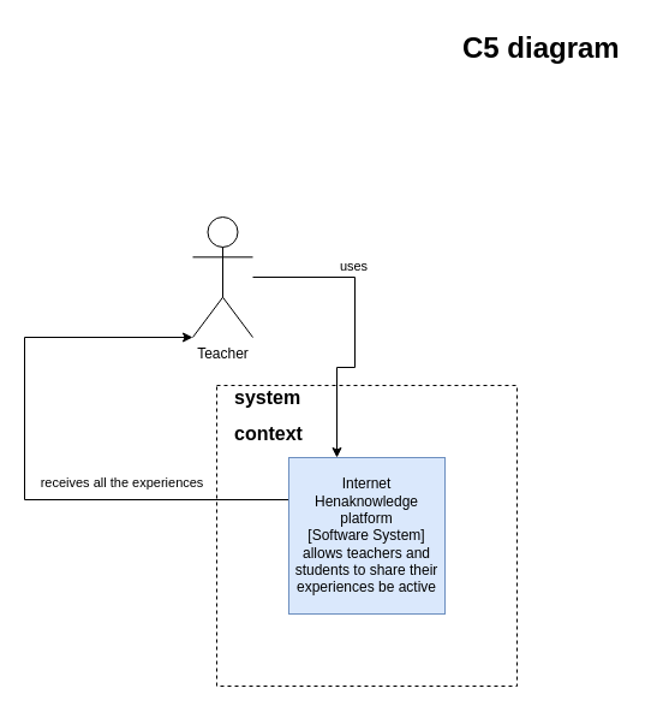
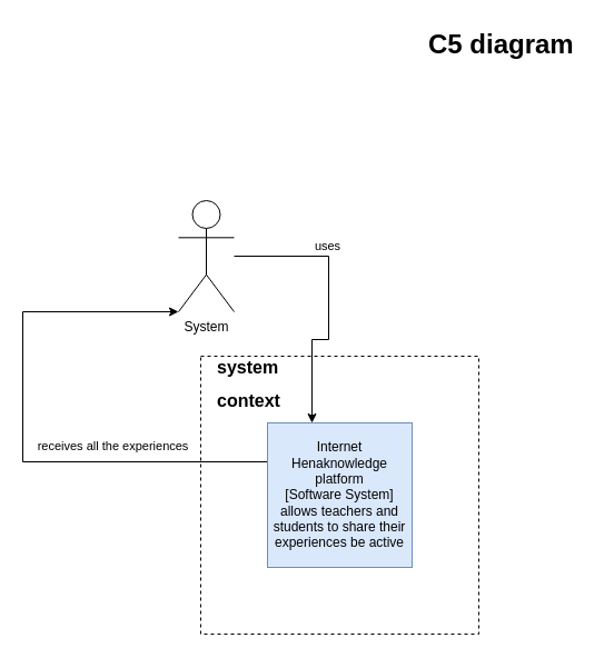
- <mxCell id="5" value="Teacher" style="shape=umlActor;verticalLabelPosition=bottom;verticalAlign=top;html=1;outlineConnect=0;" parent="1" vertex="1"><mxGeometry x="160" y="180" width="50" height="100" as="geometry" /></mxCell>
+ <mxCell id="5" value="System" style="shape=umlActor;verticalLabelPosition=bottom;verticalAlign=top;html=1;outlineConnect=0;" parent="1" vertex="1"><mxGeometry x="160" y="180" width="50" height="100" as="geometry" /></mxCell>
